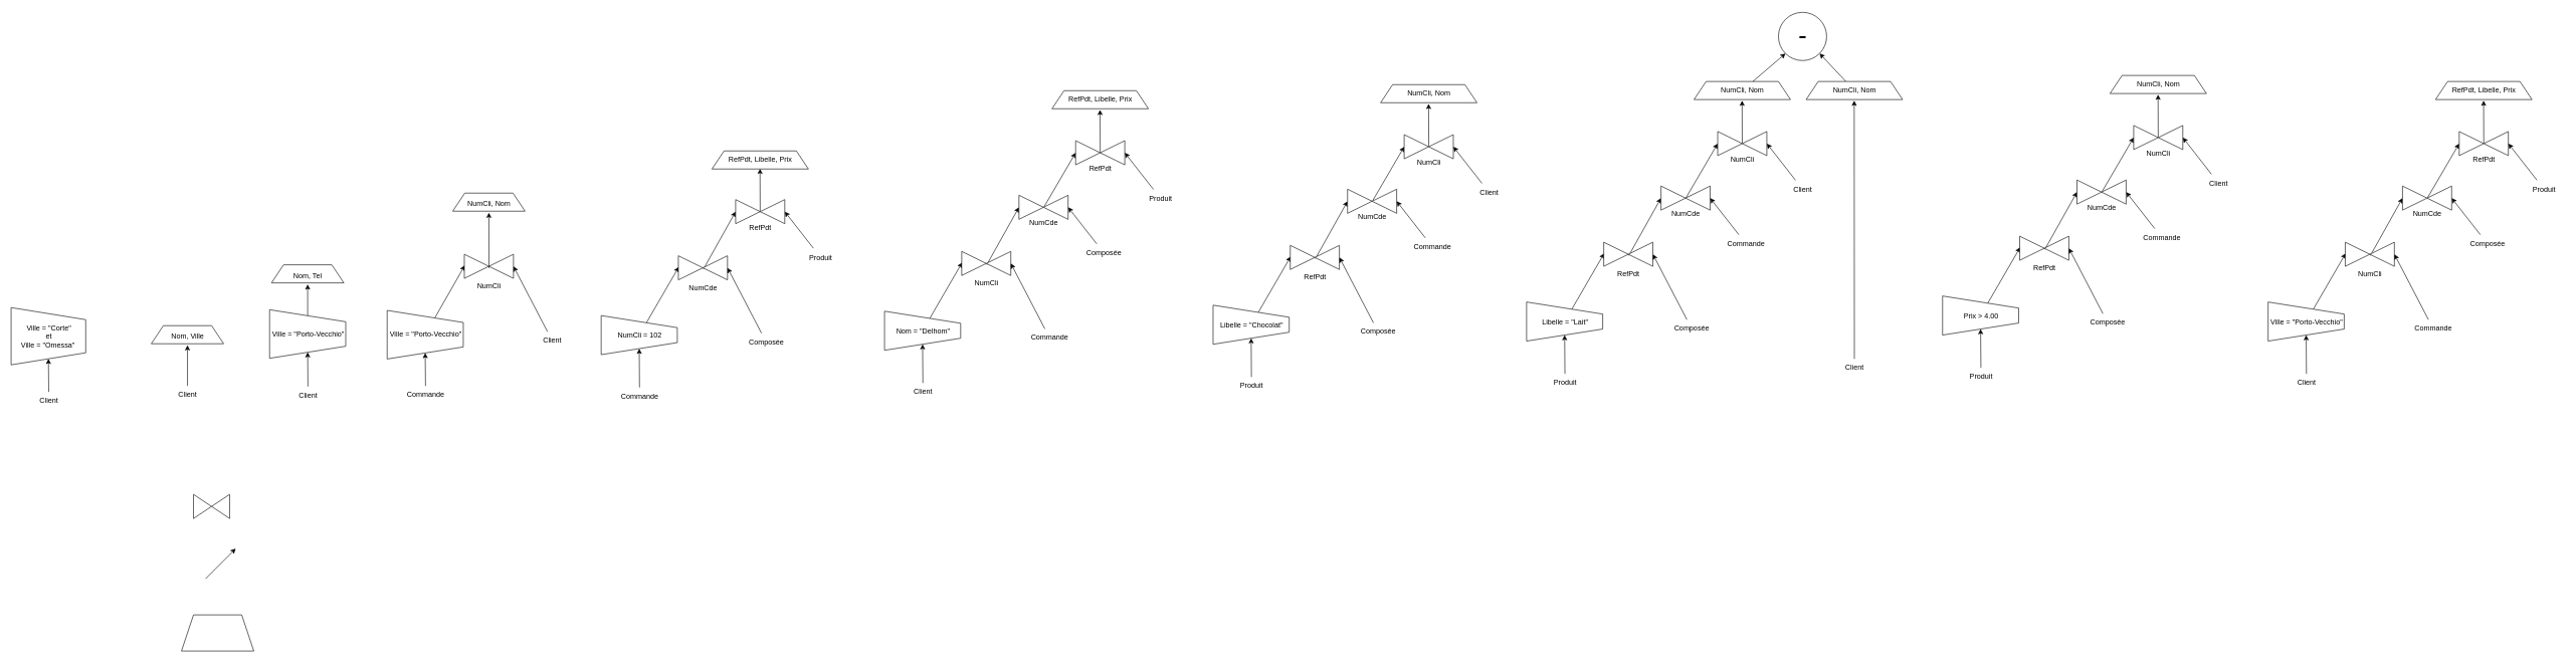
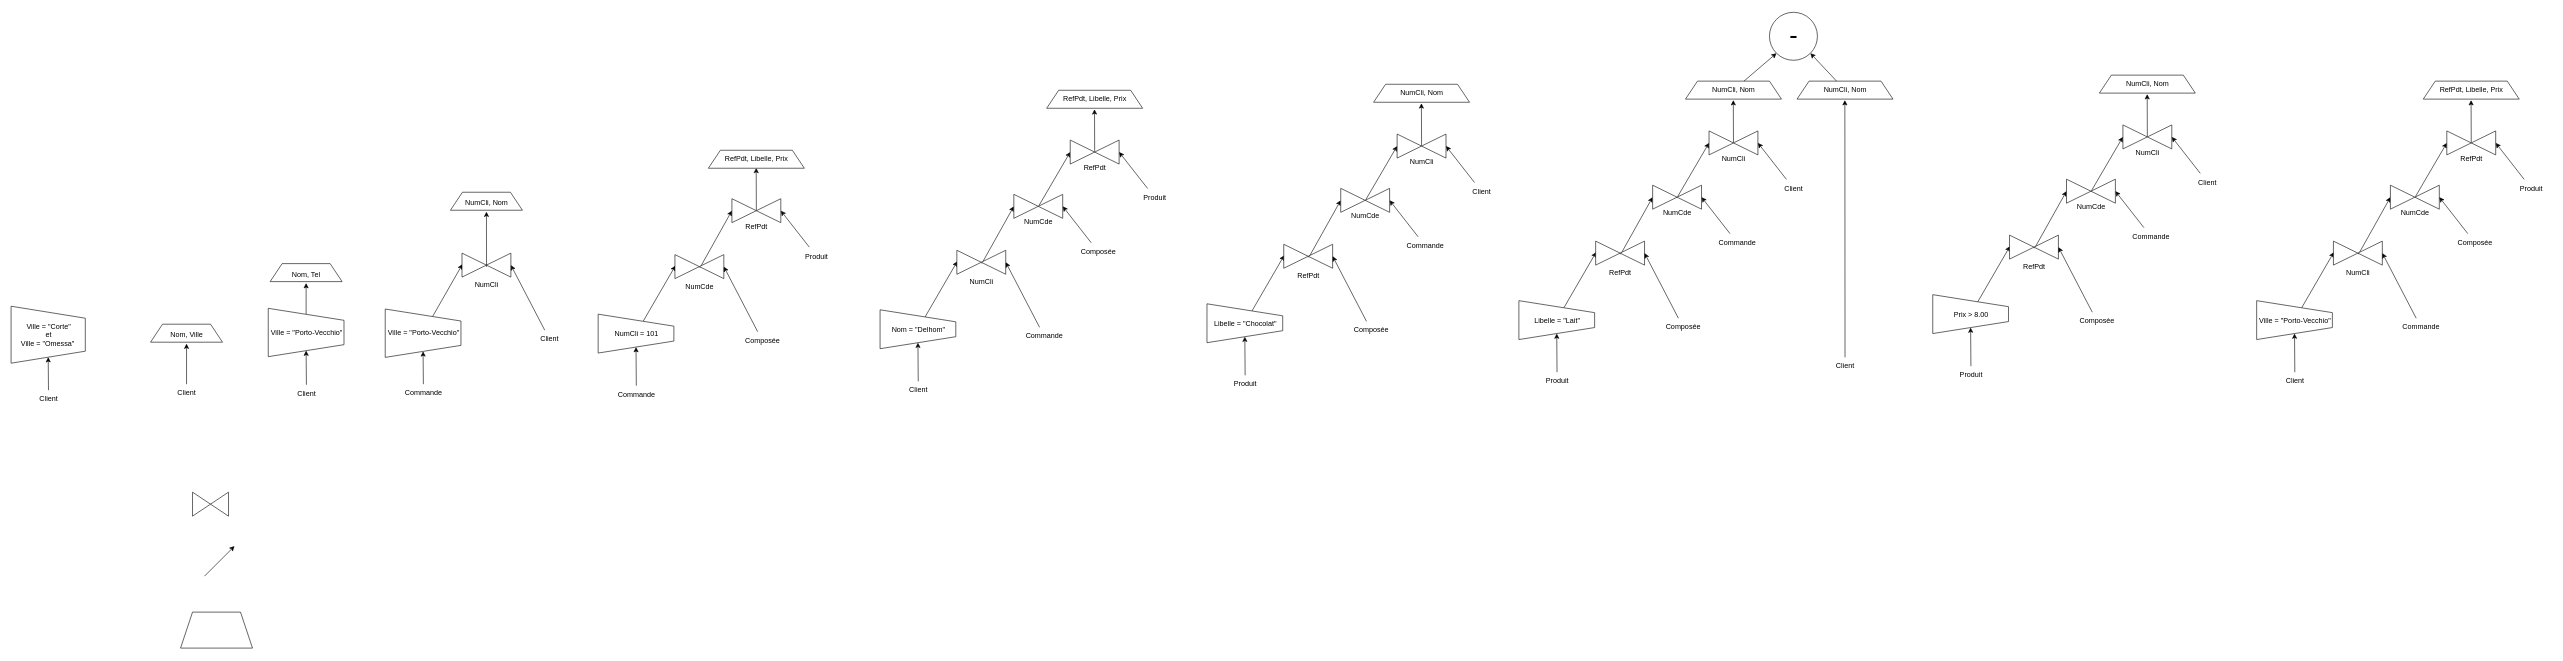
- <mxCell id="127" value="Prix &amp;gt; 4.00" style="text;html=1;align=center;verticalAlign=middle;resizable=0;points=[];autosize=1;strokeColor=none;fillColor=none;" vertex="1" parent="1"><mxGeometry x="3245" y="509.68" width="80" height="30" as="geometry" /></mxCell>
+ <mxCell id="127" value="Prix &amp;gt; 8.00" style="text;html=1;align=center;verticalAlign=middle;resizable=0;points=[];autosize=1;strokeColor=none;fillColor=none;" vertex="1" parent="1"><mxGeometry x="3245" y="509.68" width="80" height="30" as="geometry" /></mxCell>
- <mxCell id="36" value="NumCli = 102" style="text;html=1;align=center;verticalAlign=middle;resizable=0;points=[];autosize=1;strokeColor=none;fillColor=none;" vertex="1" parent="1"><mxGeometry x="1010" y="542.18" width="100" height="30" as="geometry" /></mxCell>
+ <mxCell id="36" value="NumCli = 101" style="text;html=1;align=center;verticalAlign=middle;resizable=0;points=[];autosize=1;strokeColor=none;fillColor=none;" vertex="1" parent="1"><mxGeometry x="1010" y="542.18" width="100" height="30" as="geometry" /></mxCell>
